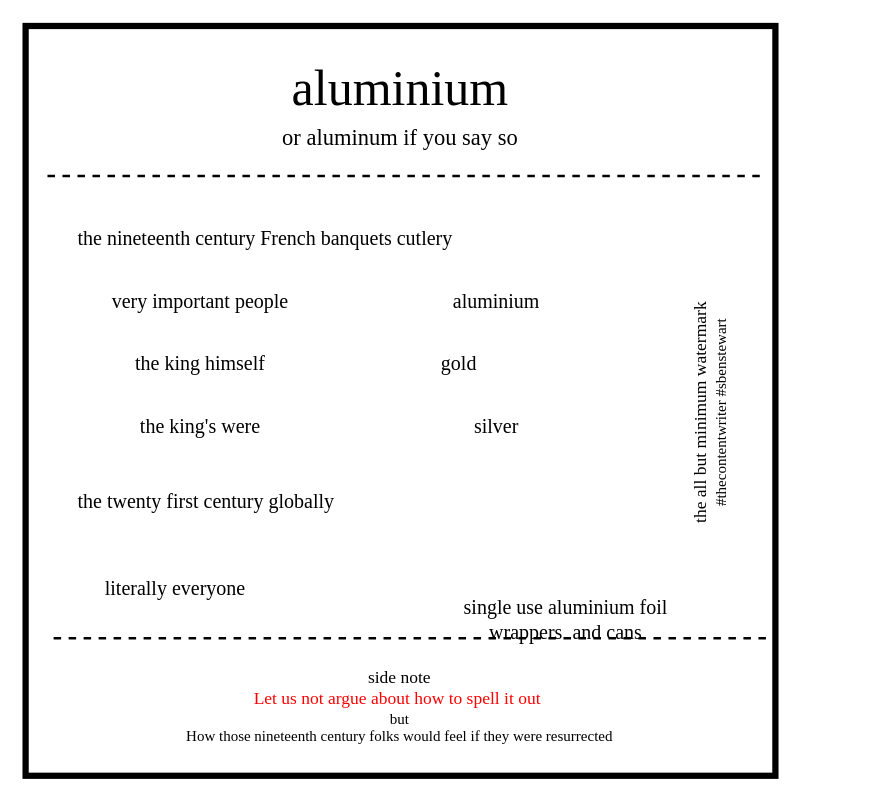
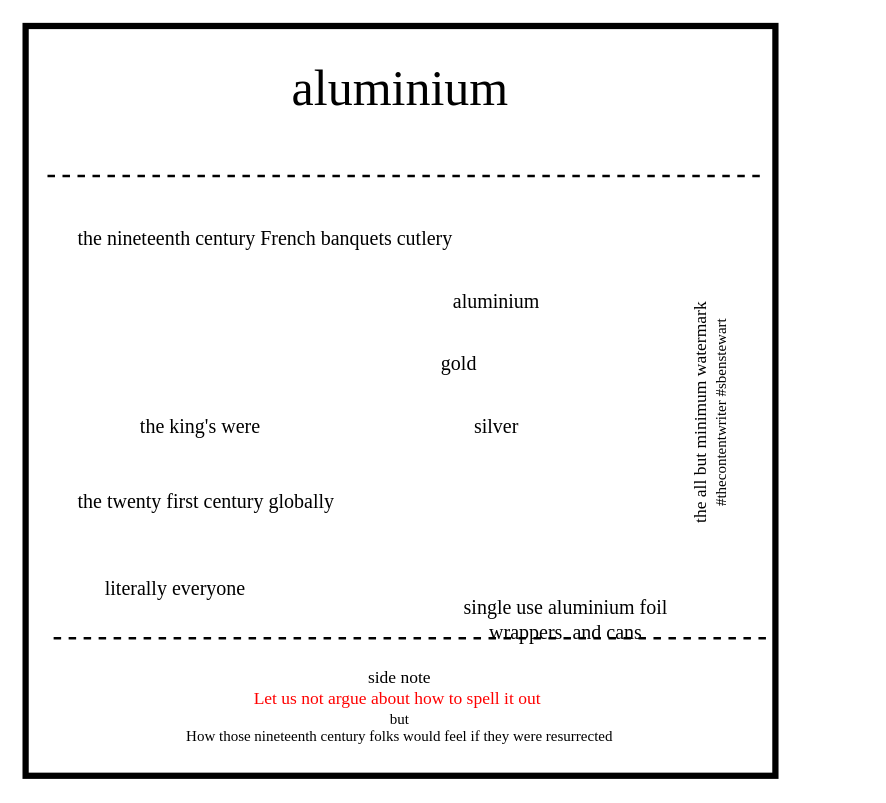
- <mxCell id="4" value="&lt;font face=&quot;xkcd&quot;&gt;&lt;span style=&quot;font-size: 18px&quot;&gt;or&amp;nbsp;&lt;/span&gt;&lt;span style=&quot;font-size: 18px&quot;&gt;aluminum if you say so&lt;/span&gt;&lt;br&gt;&lt;/font&gt;" style="text;html=1;strokeColor=none;fillColor=none;align=center;verticalAlign=middle;whiteSpace=wrap;rounded=0;" parent="1" vertex="1"><mxGeometry x="20" y="100" width="600" height="20" as="geometry" /></mxCell>
- <mxCell id="11" value="very important people" style="text;html=1;strokeColor=none;fillColor=none;align=center;verticalAlign=middle;whiteSpace=wrap;rounded=0;fontFamily=xkcd;fontSize=16;" vertex="1" parent="1"><mxGeometry x="59.99" y="220" width="200.33" height="40" as="geometry" /></mxCell>
- <mxCell id="12" value="the king himself" style="text;html=1;strokeColor=none;fillColor=none;align=center;verticalAlign=middle;whiteSpace=wrap;rounded=0;fontFamily=xkcd;fontSize=16;" vertex="1" parent="1"><mxGeometry x="59.99" y="270" width="200.33" height="40" as="geometry" /></mxCell>
